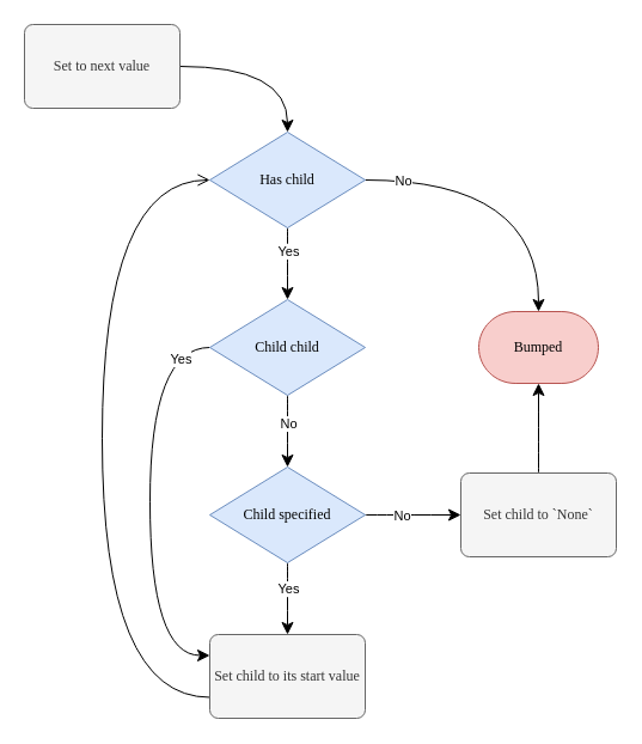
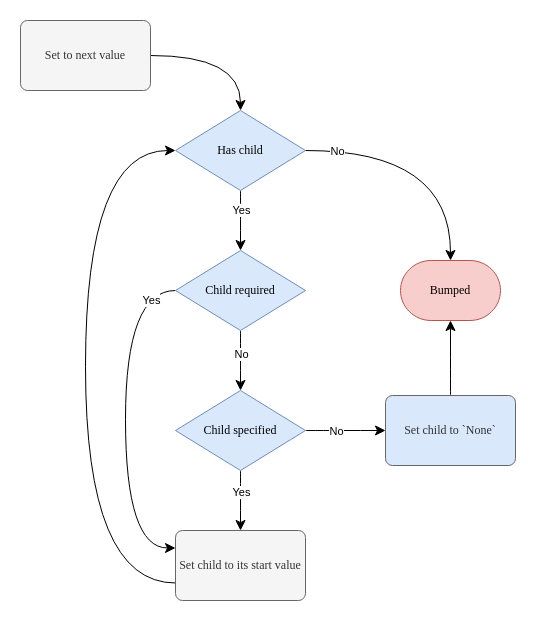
- <mxCell id="19" style="edgeStyle=orthogonalEdgeStyle;orthogonalLoop=1;jettySize=auto;html=1;exitX=0;exitY=0.75;exitDx=0;exitDy=0;entryX=0;entryY=0.5;entryDx=0;entryDy=0;entryPerimeter=0;curved=1;endSize=8;startSize=8;endArrow=open;" edge="1" parent="1" source="20" target="8"><mxGeometry relative="1" as="geometry"><Array as="points"><mxPoint x="85" y="582" /><mxPoint x="85" y="150" /></Array></mxGeometry></mxCell>
+ <mxCell id="19" style="edgeStyle=orthogonalEdgeStyle;orthogonalLoop=1;jettySize=auto;html=1;exitX=0;exitY=0.75;exitDx=0;exitDy=0;entryX=0;entryY=0.5;entryDx=0;entryDy=0;entryPerimeter=0;curved=1;endSize=8;startSize=8;" edge="1" parent="1" source="20" target="8"><mxGeometry relative="1" as="geometry"><Array as="points"><mxPoint x="85" y="582" /><mxPoint x="85" y="150" /></Array></mxGeometry></mxCell>
- <mxCell id="13" value="Child child" style="strokeWidth=1;html=1;shape=mxgraph.flowchart.decision;whiteSpace=wrap;spacing=20;fillColor=#dae8fc;strokeColor=#6c8ebf;fontFamily=Verdana;" vertex="1" parent="1"><mxGeometry x="175" y="250" width="130" height="80" as="geometry" /></mxCell>
+ <mxCell id="13" value="Child required" style="strokeWidth=1;html=1;shape=mxgraph.flowchart.decision;whiteSpace=wrap;spacing=20;fillColor=#dae8fc;strokeColor=#6c8ebf;fontFamily=Verdana;" vertex="1" parent="1"><mxGeometry x="175" y="250" width="130" height="80" as="geometry" /></mxCell>
- <mxCell id="23" value="Set child to `None`" style="rounded=1;whiteSpace=wrap;html=1;absoluteArcSize=1;arcSize=14;strokeWidth=1;fillColor=#f5f5f5;strokeColor=#666666;fontColor=#333333;spacing=5;fontFamily=Verdana;" vertex="1" parent="1"><mxGeometry x="385" y="395" width="130" height="70" as="geometry" /></mxCell>
+ <mxCell id="23" value="Set child to `None`" style="rounded=1;whiteSpace=wrap;html=1;absoluteArcSize=1;arcSize=14;strokeWidth=1;fillColor=#dae8fc;strokeColor=#666666;fontColor=#333333;spacing=5;fontFamily=Verdana;" vertex="1" parent="1"><mxGeometry x="385" y="395" width="130" height="70" as="geometry" /></mxCell>
